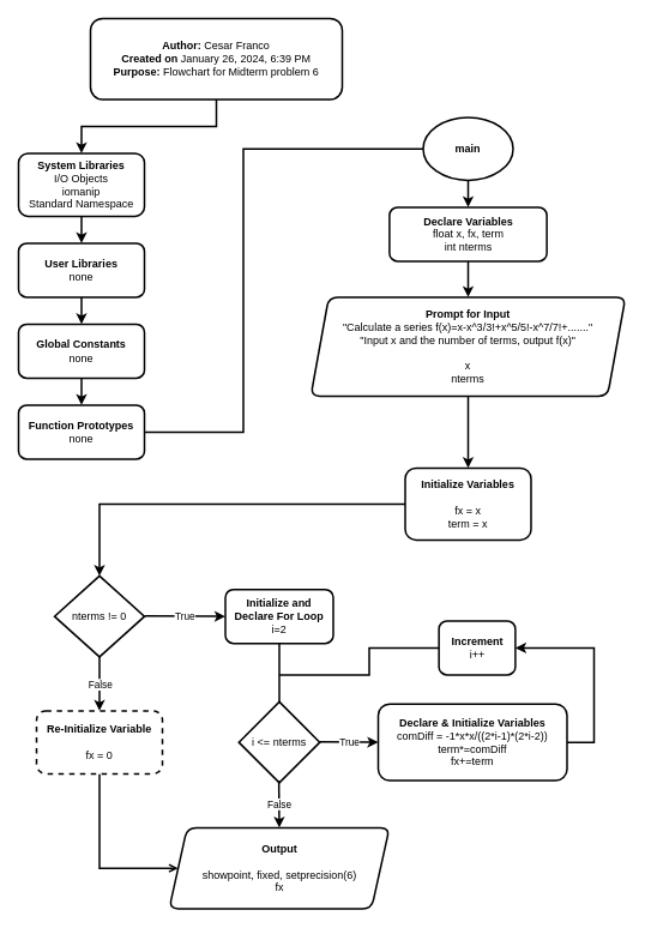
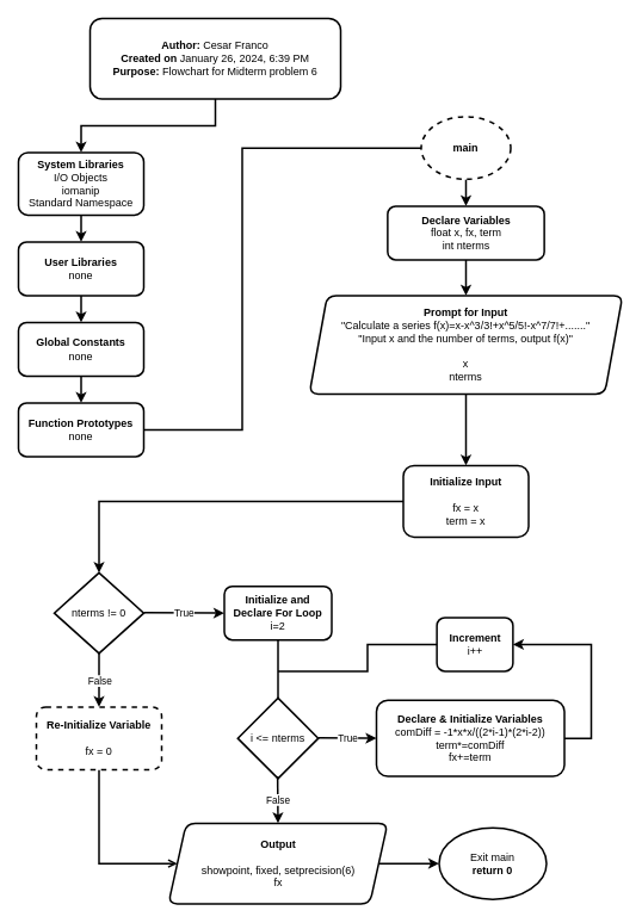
- <mxCell id="13" value="&lt;b&gt;main&lt;/b&gt;" style="ellipse;whiteSpace=wrap;html=1;strokeWidth=2;" vertex="1" parent="1"><mxGeometry x="470" y="130" width="100" height="70" as="geometry" /></mxCell>
+ <mxCell id="13" value="&lt;b&gt;main&lt;/b&gt;" style="ellipse;whiteSpace=wrap;html=1;strokeWidth=2;dashed=1;" vertex="1" parent="1"><mxGeometry x="470" y="130" width="100" height="70" as="geometry" /></mxCell>
- <mxCell id="19" value="&lt;b&gt;Initialize Variables&lt;br&gt;&lt;/b&gt;&lt;br&gt;fx = x&lt;br&gt;term = x" style="rounded=1;whiteSpace=wrap;html=1;strokeWidth=2;" vertex="1" parent="1"><mxGeometry x="450" y="520" width="140" height="80" as="geometry" /></mxCell>
+ <mxCell id="19" value="&lt;b&gt;Initialize Input&lt;br&gt;&lt;/b&gt;&lt;br&gt;fx = x&lt;br&gt;term = x" style="rounded=1;whiteSpace=wrap;html=1;strokeWidth=2;" vertex="1" parent="1"><mxGeometry x="450" y="520" width="140" height="80" as="geometry" /></mxCell>
+ <mxCell id="38" style="edgeStyle=orthogonalEdgeStyle;rounded=0;orthogonalLoop=1;jettySize=auto;html=1;exitX=1;exitY=0.5;exitDx=0;exitDy=0;entryX=0;entryY=0.5;entryDx=0;entryDy=0;strokeWidth=2;" edge="1" parent="1" source="39" target="40"><mxGeometry relative="1" as="geometry" /></mxCell>
+ <mxCell id="40" value="Exit main&lt;br&gt;&lt;b&gt;return 0&lt;/b&gt;" style="ellipse;whiteSpace=wrap;html=1;strokeWidth=2;" vertex="1" parent="1"><mxGeometry x="490" y="925" width="120" height="80" as="geometry" /></mxCell>
